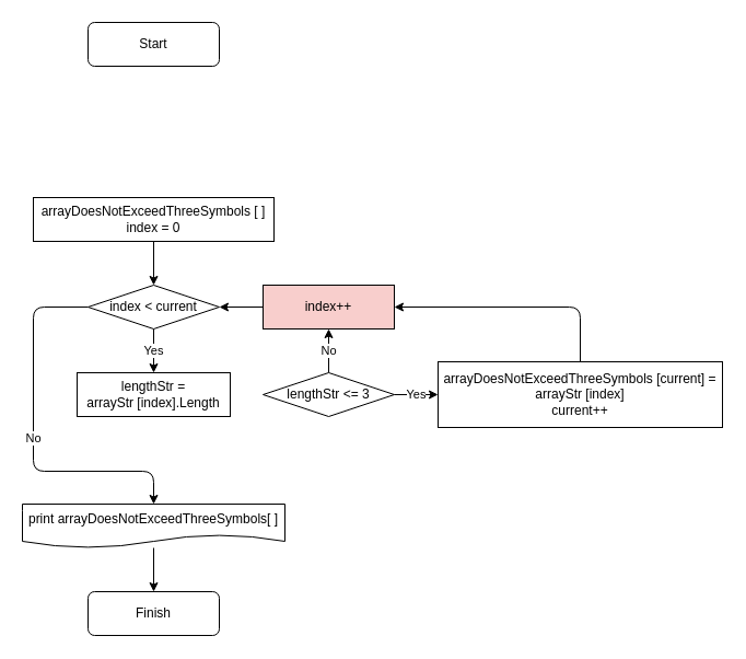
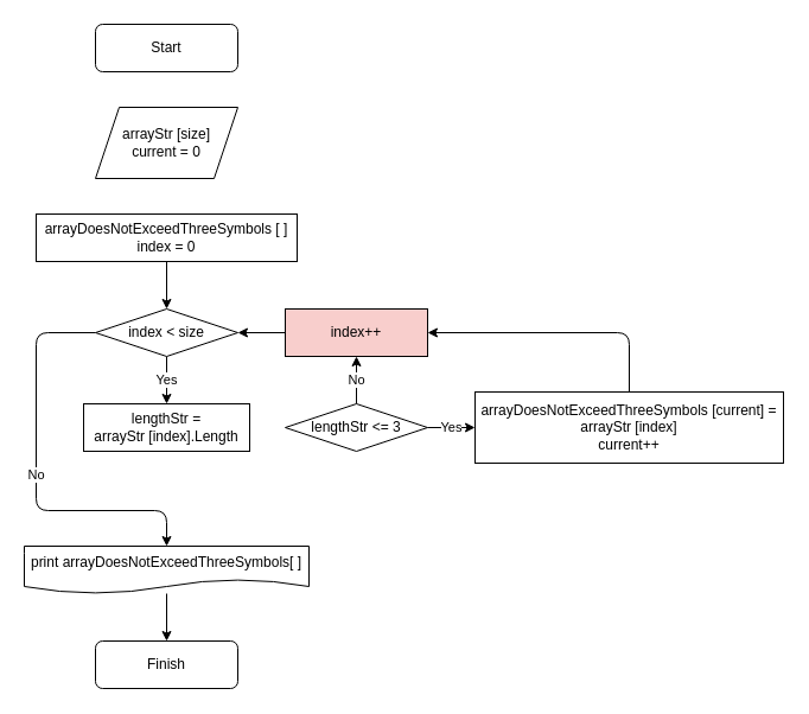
+ <mxCell id="2" value="arrayStr [size]&lt;br&gt;current = 0" style="shape=parallelogram;perimeter=parallelogramPerimeter;whiteSpace=wrap;html=1;fixedSize=1;" vertex="1" parent="1"><mxGeometry x="80" y="90" width="120" height="60" as="geometry" /></mxCell>
- <mxCell id="8" value="index &amp;lt; current" style="rhombus;whiteSpace=wrap;html=1;labelBorderColor=none;snapToPoint=0;fixDash=0;metaEdit=0;backgroundOutline=0;comic=0;sketch=0;shadow=0;" vertex="1" parent="1"><mxGeometry x="80" y="260" width="120" height="40" as="geometry" /></mxCell>
+ <mxCell id="8" value="index &amp;lt; size" style="rhombus;whiteSpace=wrap;html=1;labelBorderColor=none;snapToPoint=0;fixDash=0;metaEdit=0;backgroundOutline=0;comic=0;sketch=0;shadow=0;" vertex="1" parent="1"><mxGeometry x="80" y="260" width="120" height="40" as="geometry" /></mxCell>
